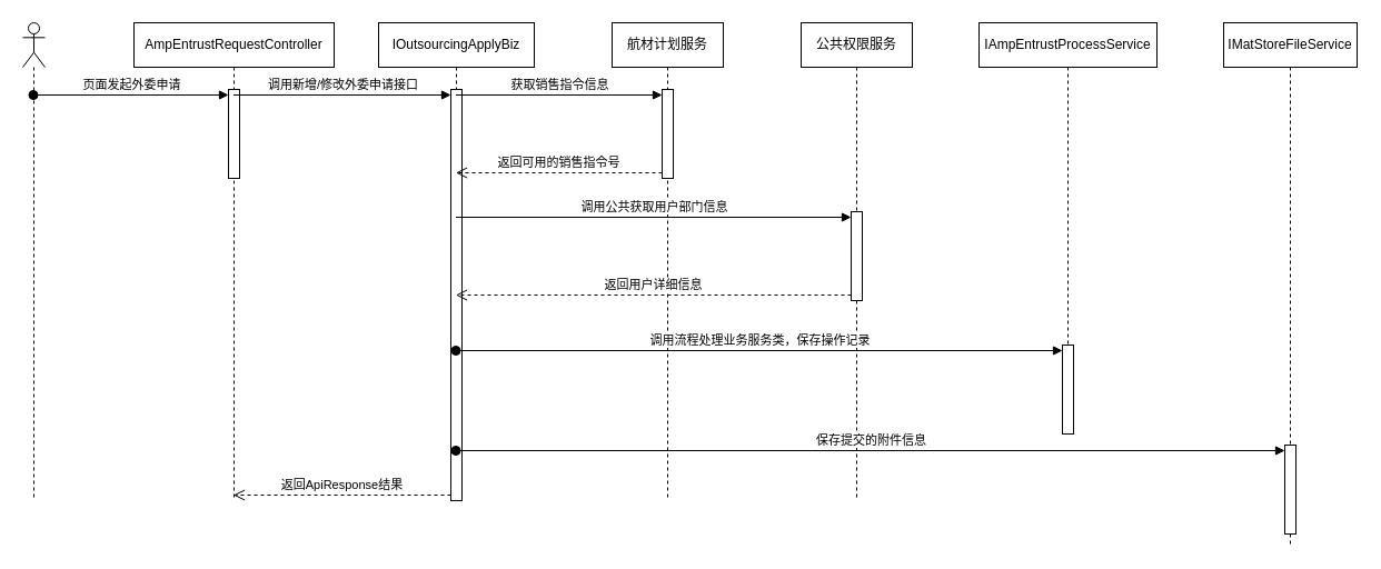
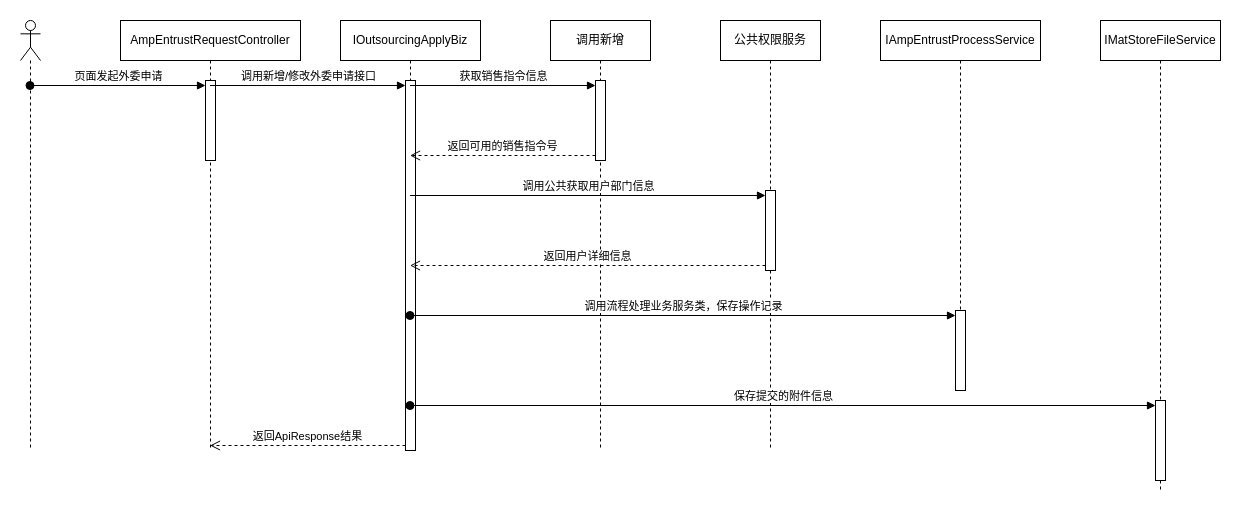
- <mxCell id="10" value="航材计划服务" style="shape=umlLifeline;perimeter=lifelinePerimeter;whiteSpace=wrap;html=1;container=1;dropTarget=0;collapsible=0;recursiveResize=0;outlineConnect=0;portConstraint=eastwest;newEdgeStyle={&quot;curved&quot;:0,&quot;rounded&quot;:0};" vertex="1" parent="1"><mxGeometry x="550" y="20" width="100" height="430" as="geometry" /></mxCell>
+ <mxCell id="10" value="调用新增" style="shape=umlLifeline;perimeter=lifelinePerimeter;whiteSpace=wrap;html=1;container=1;dropTarget=0;collapsible=0;recursiveResize=0;outlineConnect=0;portConstraint=eastwest;newEdgeStyle={&quot;curved&quot;:0,&quot;rounded&quot;:0};" vertex="1" parent="1"><mxGeometry x="550" y="20" width="100" height="430" as="geometry" /></mxCell>
